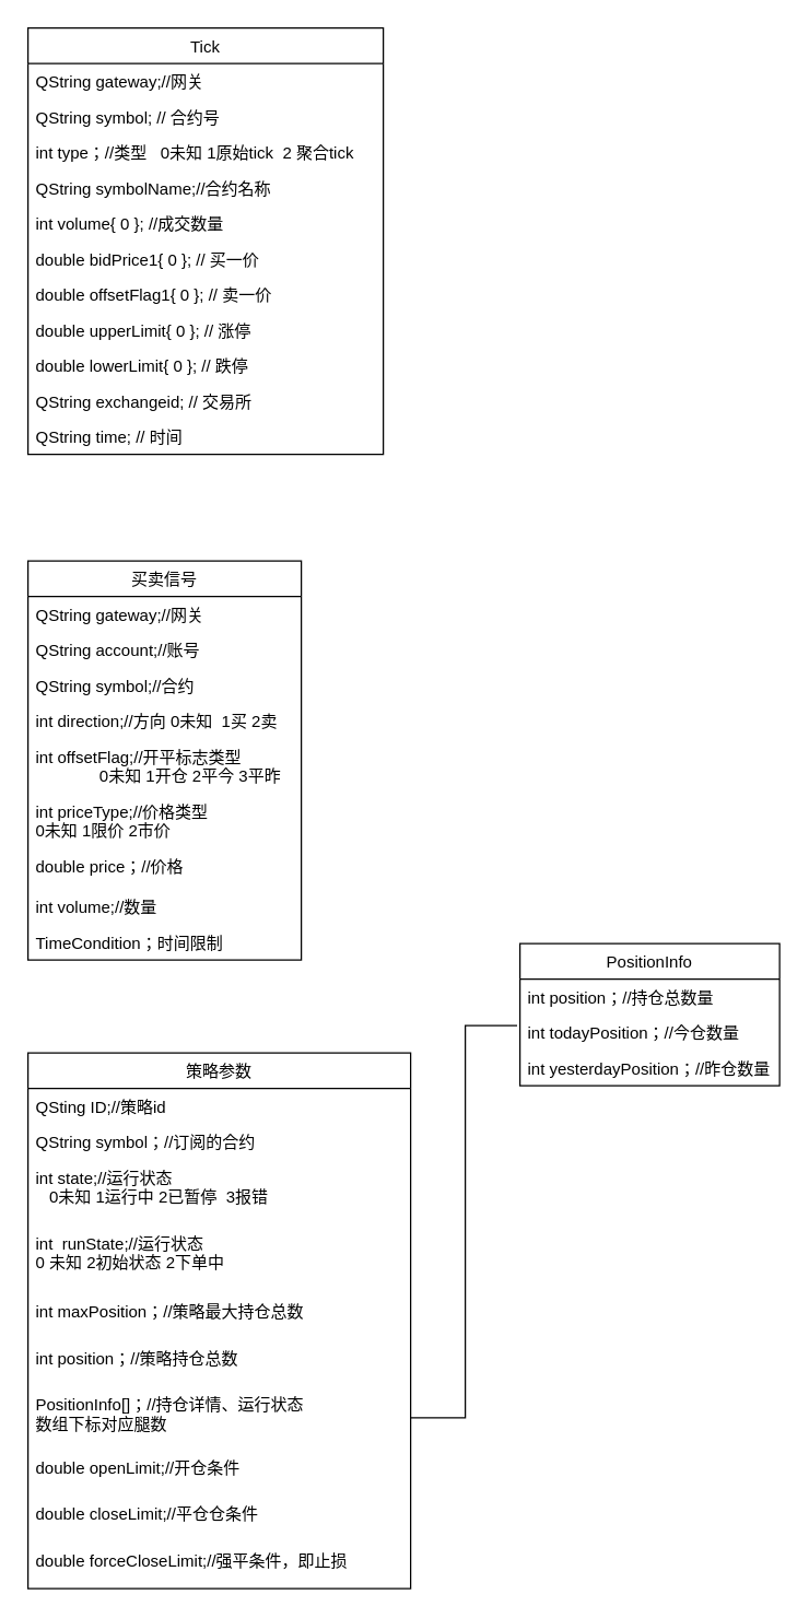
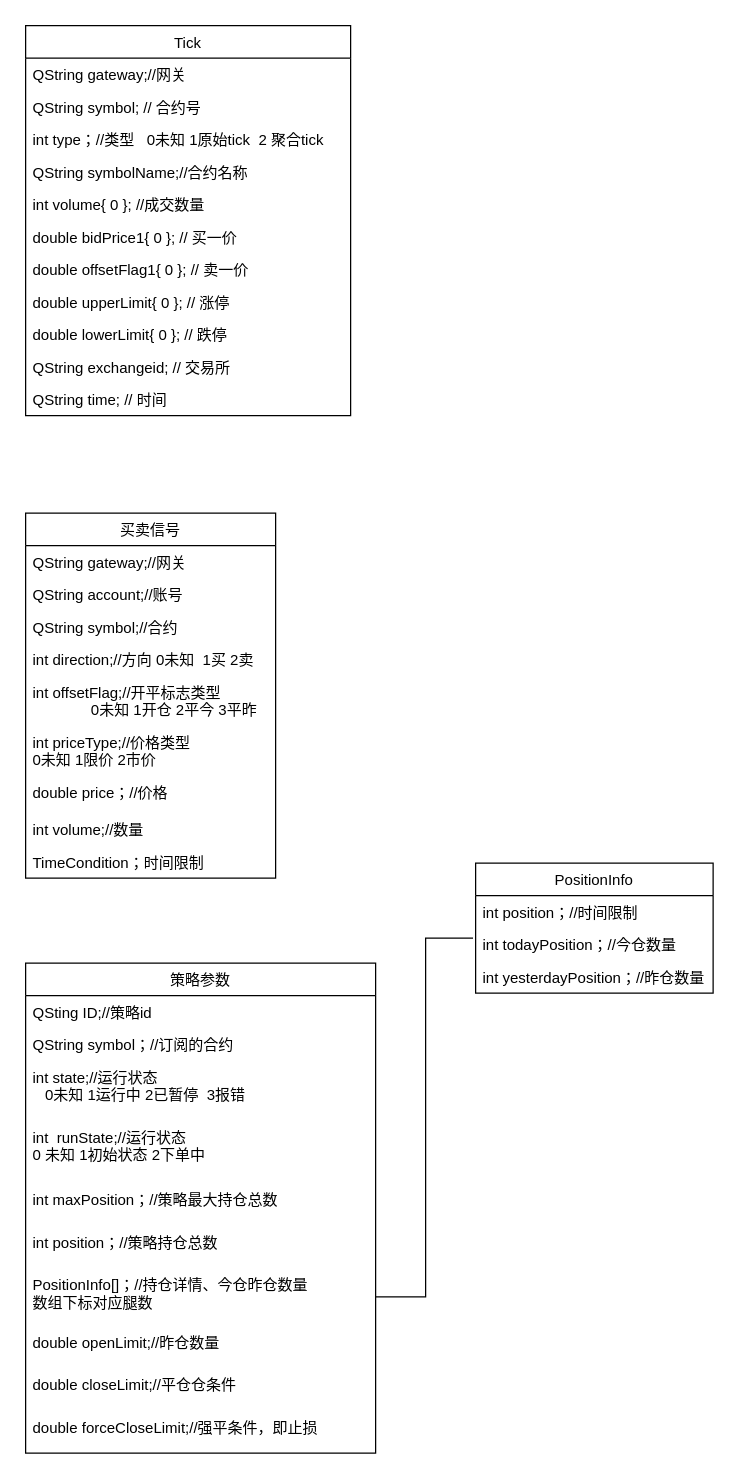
- <mxCell id="36" value="int position；//持仓总数量" style="text;strokeColor=none;fillColor=none;align=left;verticalAlign=top;spacingLeft=4;spacingRight=4;overflow=hidden;rotatable=0;points=[[0,0.5],[1,0.5]];portConstraint=eastwest;" vertex="1" parent="35"><mxGeometry y="26" width="190" height="26" as="geometry" /></mxCell>
+ <mxCell id="36" value="int position；//时间限制" style="text;strokeColor=none;fillColor=none;align=left;verticalAlign=top;spacingLeft=4;spacingRight=4;overflow=hidden;rotatable=0;points=[[0,0.5],[1,0.5]];portConstraint=eastwest;" vertex="1" parent="35"><mxGeometry y="26" width="190" height="26" as="geometry" /></mxCell>
- <mxCell id="28" value="int  runState;//运行状态&#10;0 未知 2初始状态 2下单中" style="text;strokeColor=none;fillColor=none;align=left;verticalAlign=top;spacingLeft=4;spacingRight=4;overflow=hidden;rotatable=0;points=[[0,0.5],[1,0.5]];portConstraint=eastwest;" vertex="1" parent="24"><mxGeometry y="126" width="280" height="50" as="geometry" /></mxCell>
+ <mxCell id="28" value="int  runState;//运行状态&#10;0 未知 1初始状态 2下单中" style="text;strokeColor=none;fillColor=none;align=left;verticalAlign=top;spacingLeft=4;spacingRight=4;overflow=hidden;rotatable=0;points=[[0,0.5],[1,0.5]];portConstraint=eastwest;" vertex="1" parent="24"><mxGeometry y="126" width="280" height="50" as="geometry" /></mxCell>
- <mxCell id="31" value="PositionInfo[]；//持仓详情、运行状态&#10;数组下标对应腿数" style="text;strokeColor=none;fillColor=none;align=left;verticalAlign=top;spacingLeft=4;spacingRight=4;overflow=hidden;rotatable=0;points=[[0,0.5],[1,0.5]];portConstraint=eastwest;" vertex="1" parent="24"><mxGeometry y="244" width="280" height="46" as="geometry" /></mxCell>
+ <mxCell id="31" value="PositionInfo[]；//持仓详情、今仓昨仓数量&#10;数组下标对应腿数" style="text;strokeColor=none;fillColor=none;align=left;verticalAlign=top;spacingLeft=4;spacingRight=4;overflow=hidden;rotatable=0;points=[[0,0.5],[1,0.5]];portConstraint=eastwest;" vertex="1" parent="24"><mxGeometry y="244" width="280" height="46" as="geometry" /></mxCell>
- <mxCell id="32" value="double openLimit;//开仓条件" style="text;strokeColor=none;fillColor=none;align=left;verticalAlign=top;spacingLeft=4;spacingRight=4;overflow=hidden;rotatable=0;points=[[0,0.5],[1,0.5]];portConstraint=eastwest;" vertex="1" parent="24"><mxGeometry y="290" width="280" height="34" as="geometry" /></mxCell>
+ <mxCell id="32" value="double openLimit;//昨仓数量" style="text;strokeColor=none;fillColor=none;align=left;verticalAlign=top;spacingLeft=4;spacingRight=4;overflow=hidden;rotatable=0;points=[[0,0.5],[1,0.5]];portConstraint=eastwest;" vertex="1" parent="24"><mxGeometry y="290" width="280" height="34" as="geometry" /></mxCell>
